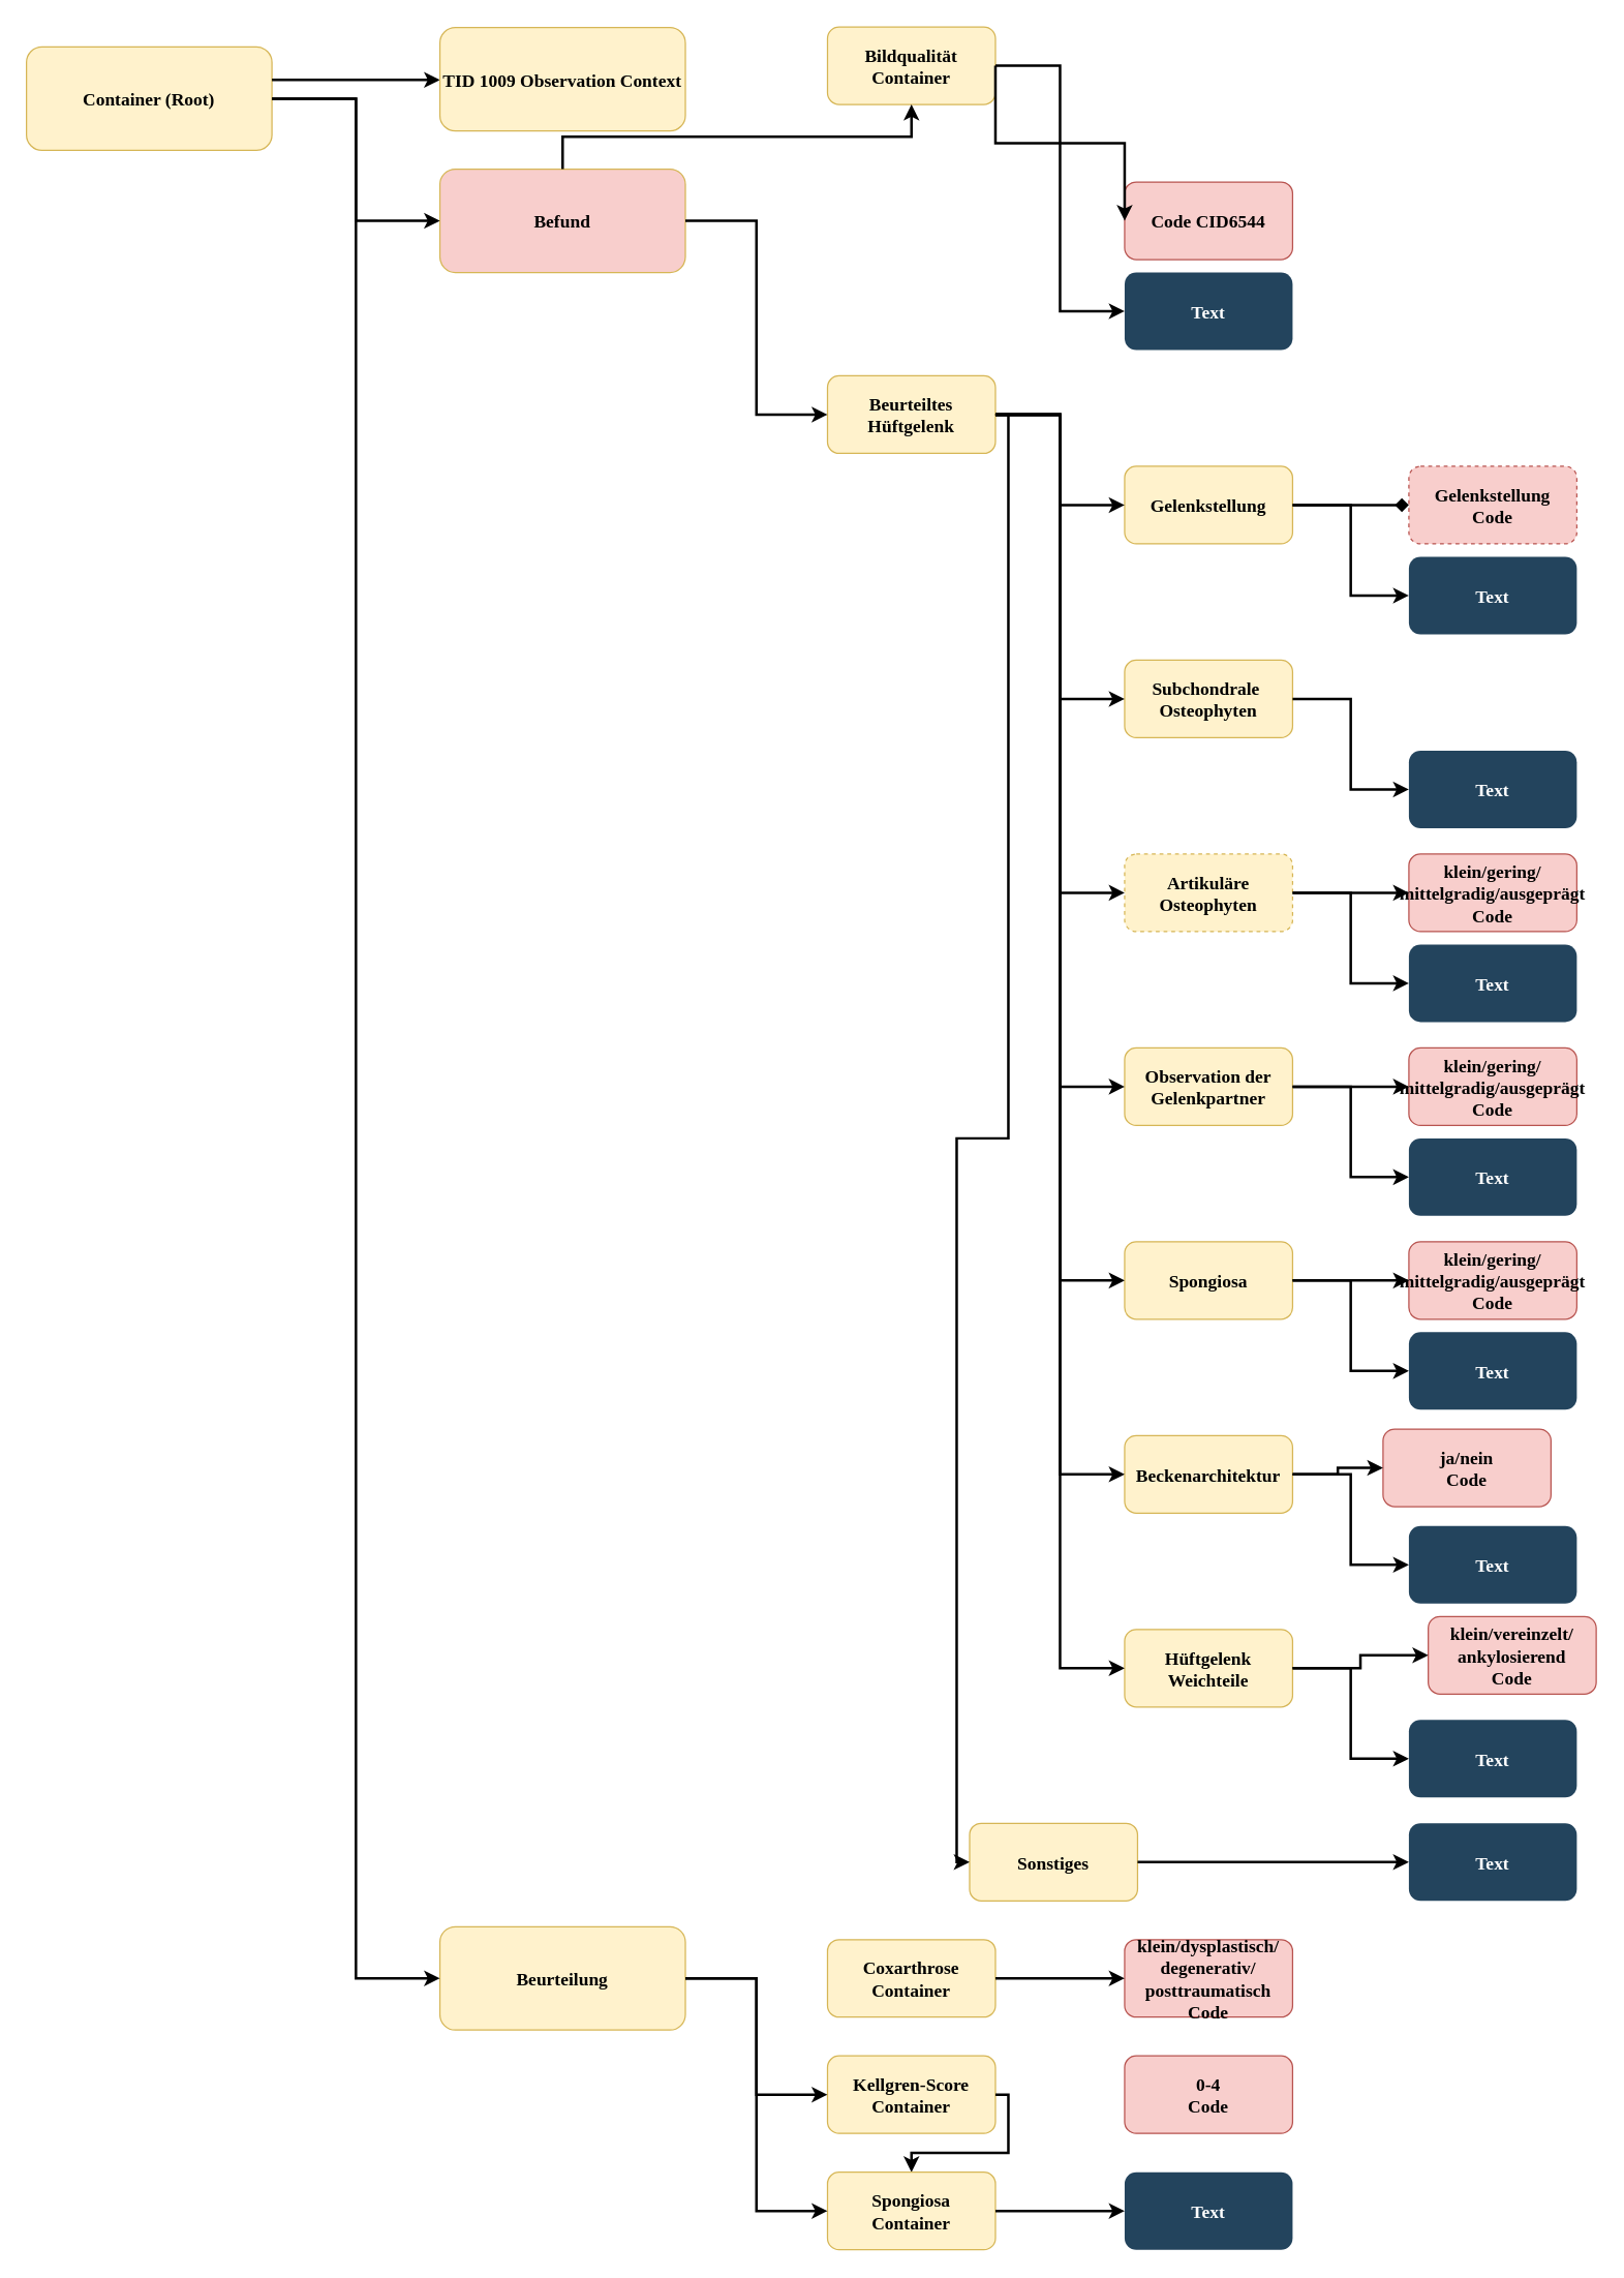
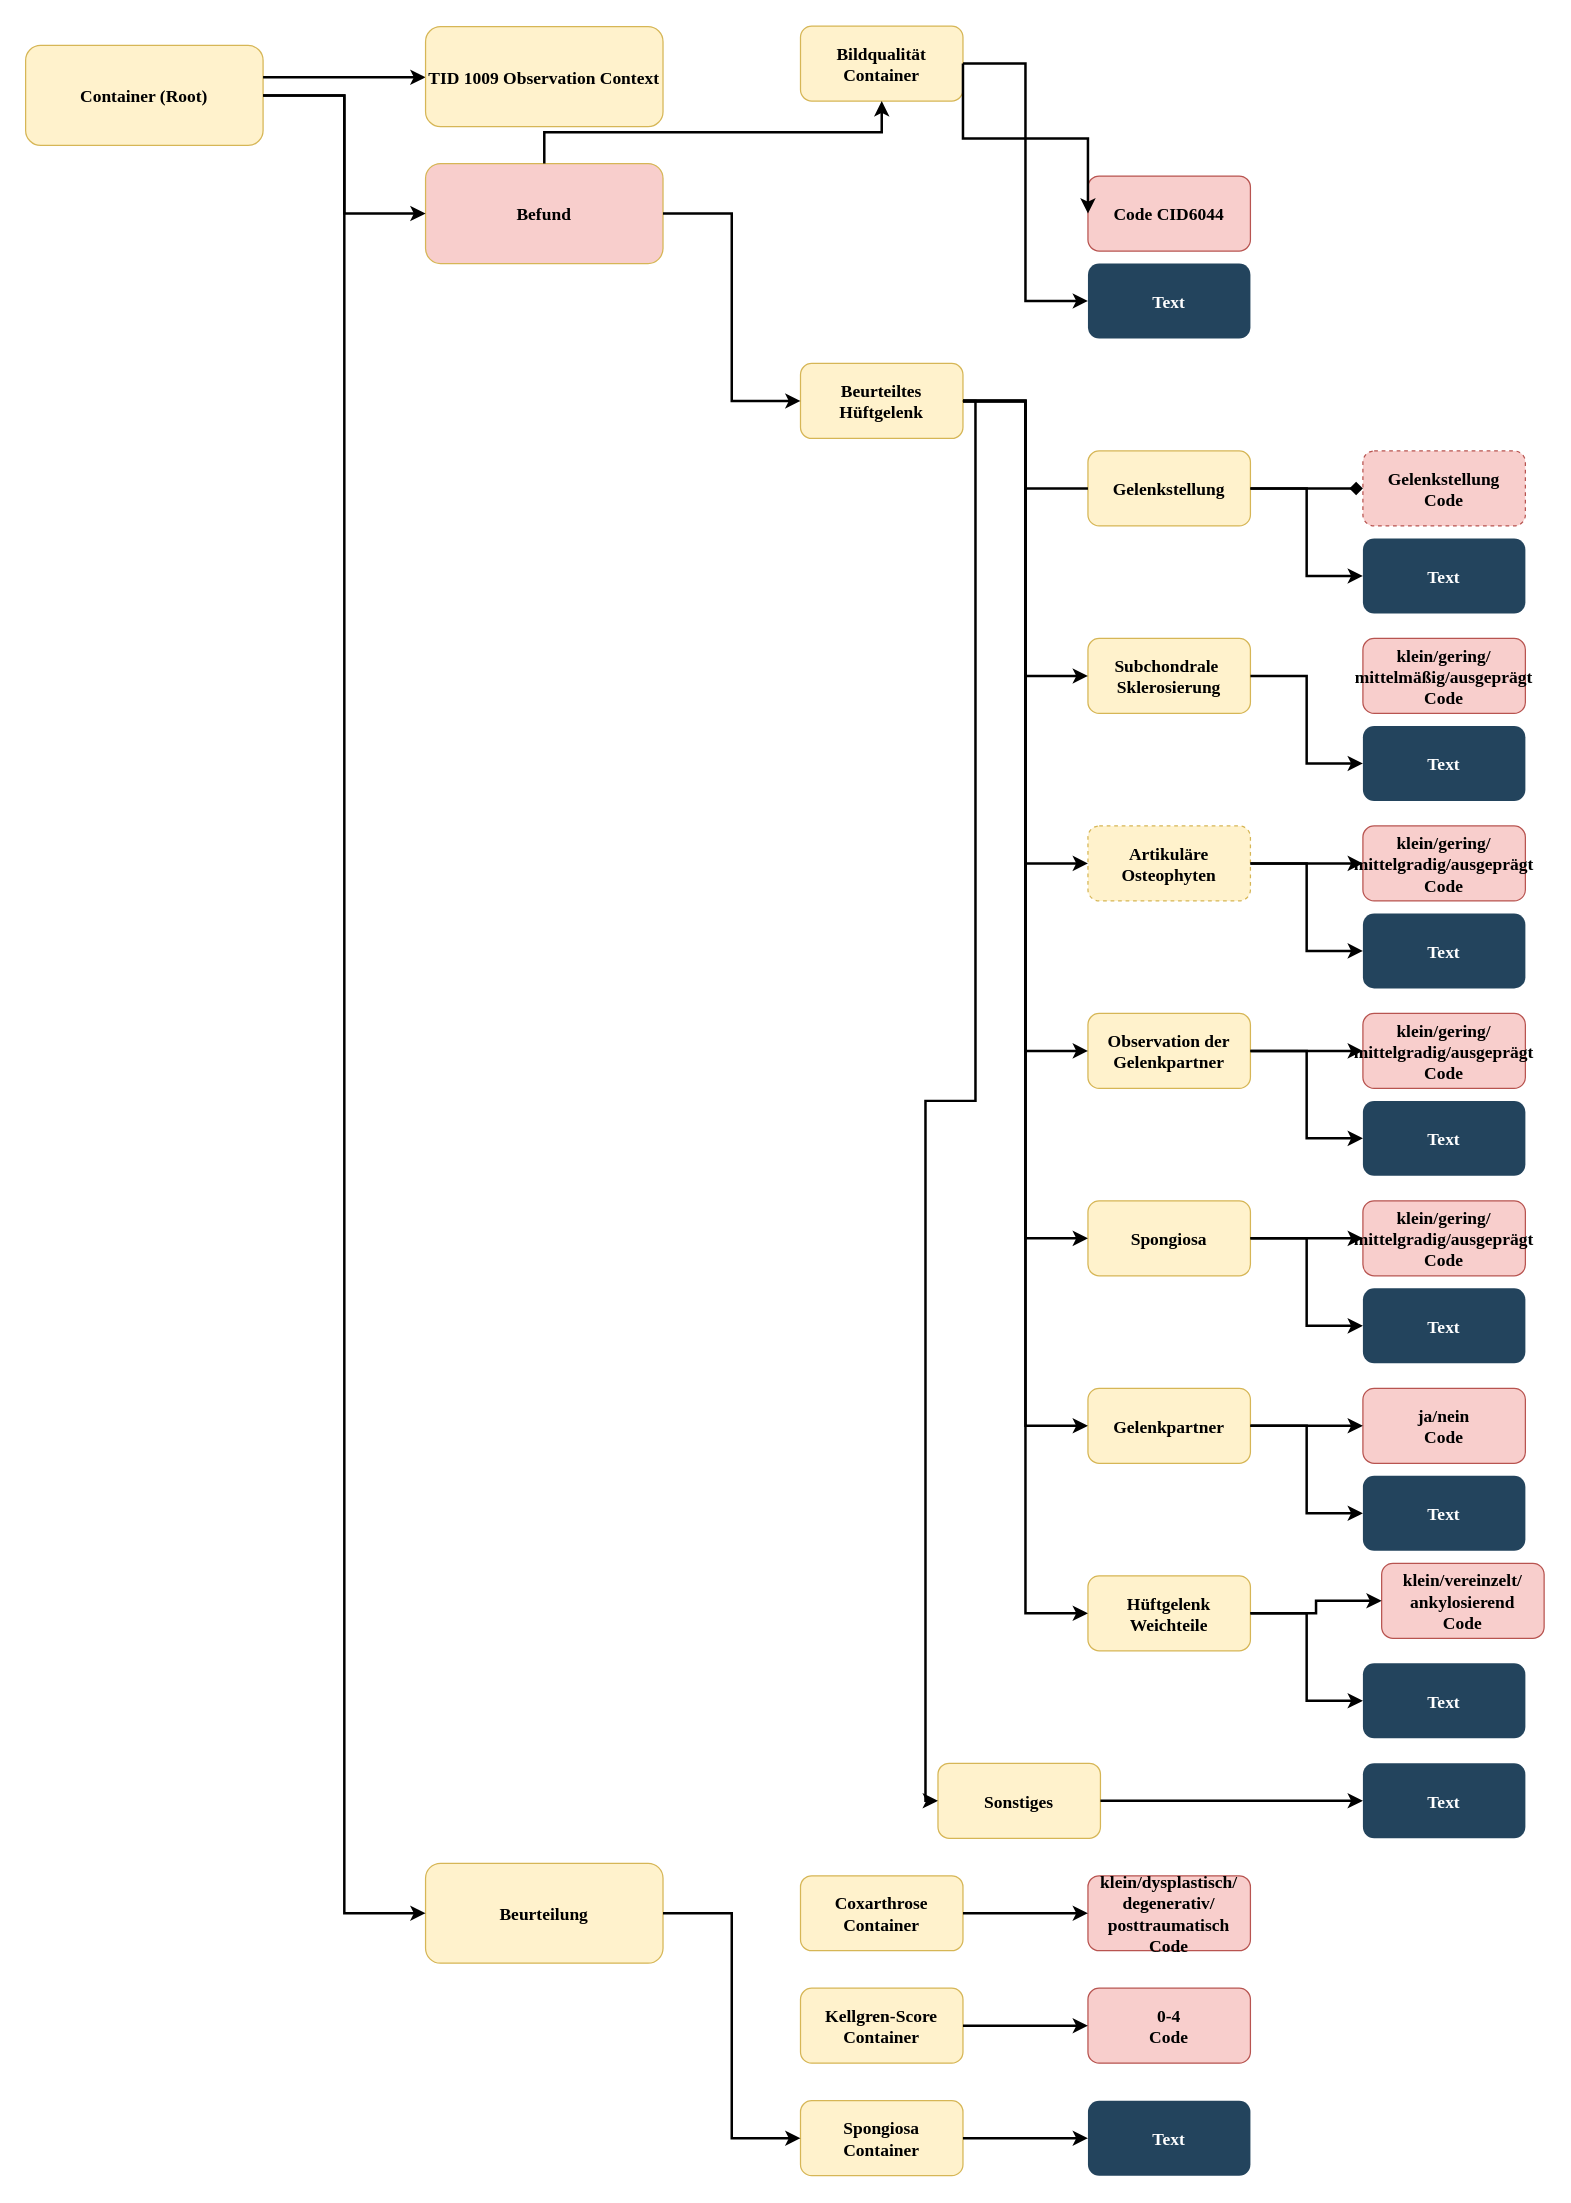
- <mxCell id="8" value="Code CID6544" style="rounded=1;fillColor=#f8cecc;strokeColor=#b85450;fontStyle=1;fontFamily=Tahoma;fontSize=14" parent="1" vertex="1"><mxGeometry x="870" y="140" width="130" height="60" as="geometry" /></mxCell>
+ <mxCell id="8" value="Code CID6044" style="rounded=1;fillColor=#f8cecc;strokeColor=#b85450;fontStyle=1;fontFamily=Tahoma;fontSize=14" parent="1" vertex="1"><mxGeometry x="870" y="140" width="130" height="60" as="geometry" /></mxCell>
- <mxCell id="14" value="" style="edgeStyle=orthogonalEdgeStyle;elbow=vertical;strokeWidth=2;rounded=0;exitX=1;exitY=0.5;exitDx=0;exitDy=0;entryX=0;entryY=0.5;entryDx=0;entryDy=0;" parent="1" source="12" target="13" edge="1"><mxGeometry x="-3" y="120.5" width="100" height="100" as="geometry"><mxPoint x="780" y="330" as="sourcePoint" /><mxPoint x="880" y="330" as="targetPoint" /></mxGeometry></mxCell>
+ <mxCell id="14" value="" style="edgeStyle=orthogonalEdgeStyle;elbow=vertical;strokeWidth=2;rounded=0;exitX=1;exitY=0.5;exitDx=0;exitDy=0;entryX=0;entryY=0.5;entryDx=0;entryDy=0;endArrow=none;" parent="1" source="12" target="13" edge="1"><mxGeometry x="-3" y="120.5" width="100" height="100" as="geometry"><mxPoint x="780" y="330" as="sourcePoint" /><mxPoint x="880" y="330" as="targetPoint" /></mxGeometry></mxCell>
- <mxCell id="20" value="Subchondrale &#10;Osteophyten" style="rounded=1;fillColor=#fff2cc;strokeColor=#d6b656;fontStyle=1;fontFamily=Tahoma;fontSize=14" parent="1" vertex="1"><mxGeometry x="870" y="510" width="130" height="60" as="geometry" /></mxCell>
+ <mxCell id="20" value="Subchondrale &#10;Sklerosierung" style="rounded=1;fillColor=#fff2cc;strokeColor=#d6b656;fontStyle=1;fontFamily=Tahoma;fontSize=14" parent="1" vertex="1"><mxGeometry x="870" y="510" width="130" height="60" as="geometry" /></mxCell>
+ <mxCell id="21" value="klein/gering/&#10;mittelmäßig/ausgeprägt&#10;Code" style="rounded=1;fillColor=#f8cecc;strokeColor=#b85450;fontStyle=1;fontFamily=Tahoma;fontSize=14" parent="1" vertex="1"><mxGeometry x="1090" y="510" width="130" height="60" as="geometry" /></mxCell>
- <mxCell id="44" value="ja/nein&#10;Code" style="rounded=1;fillColor=#f8cecc;strokeColor=#b85450;fontStyle=1;fontFamily=Tahoma;fontSize=14" parent="1" vertex="1"><mxGeometry x="1070" y="1105" width="130" height="60" as="geometry" /></mxCell>
+ <mxCell id="44" value="ja/nein&#10;Code" style="rounded=1;fillColor=#f8cecc;strokeColor=#b85450;fontStyle=1;fontFamily=Tahoma;fontSize=14" parent="1" vertex="1"><mxGeometry x="1090" y="1110" width="130" height="60" as="geometry" /></mxCell>
- <mxCell id="43" value="Beckenarchitektur" style="rounded=1;fillColor=#fff2cc;strokeColor=#d6b656;fontStyle=1;fontFamily=Tahoma;fontSize=14" parent="1" vertex="1"><mxGeometry x="870" y="1110" width="130" height="60" as="geometry" /></mxCell>
+ <mxCell id="43" value="Gelenkpartner" style="rounded=1;fillColor=#fff2cc;strokeColor=#d6b656;fontStyle=1;fontFamily=Tahoma;fontSize=14" parent="1" vertex="1"><mxGeometry x="870" y="1110" width="130" height="60" as="geometry" /></mxCell>
- <mxCell id="63" value="" style="edgeStyle=orthogonalEdgeStyle;elbow=vertical;strokeWidth=2;rounded=0;exitX=1;exitY=0.5;exitDx=0;exitDy=0;entryX=0;entryY=0.5;entryDx=0;entryDy=0;" parent="1" source="55" target="60" edge="1"><mxGeometry x="27" y="1030.5" width="100" height="100" as="geometry"><mxPoint x="540" y="1540" as="sourcePoint" /><mxPoint x="650" y="1540" as="targetPoint" /></mxGeometry></mxCell>
- <mxCell id="62" value="" style="edgeStyle=orthogonalEdgeStyle;elbow=vertical;strokeWidth=2;rounded=0;exitX=1;exitY=0.5;exitDx=0;exitDy=0;" parent="1" source="60" target="64" edge="1"><mxGeometry x="27" y="1120.5" width="100" height="100" as="geometry"><mxPoint x="540" y="1630" as="sourcePoint" /><mxPoint x="650" y="1630" as="targetPoint" /></mxGeometry></mxCell>
+ <mxCell id="62" value="" style="edgeStyle=orthogonalEdgeStyle;elbow=vertical;strokeWidth=2;rounded=0;exitX=1;exitY=0.5;exitDx=0;exitDy=0;entryX=0;entryY=0.5;entryDx=0;entryDy=0;" parent="1" source="60" target="61" edge="1"><mxGeometry x="27" y="1120.5" width="100" height="100" as="geometry"><mxPoint x="540" y="1630" as="sourcePoint" /><mxPoint x="650" y="1630" as="targetPoint" /></mxGeometry></mxCell>
